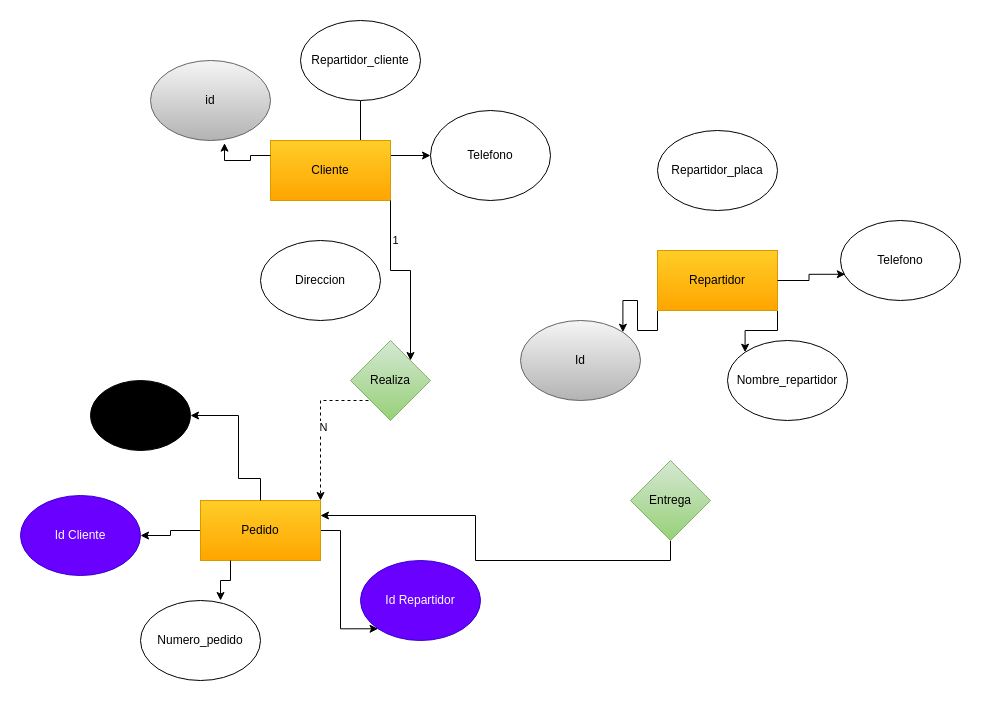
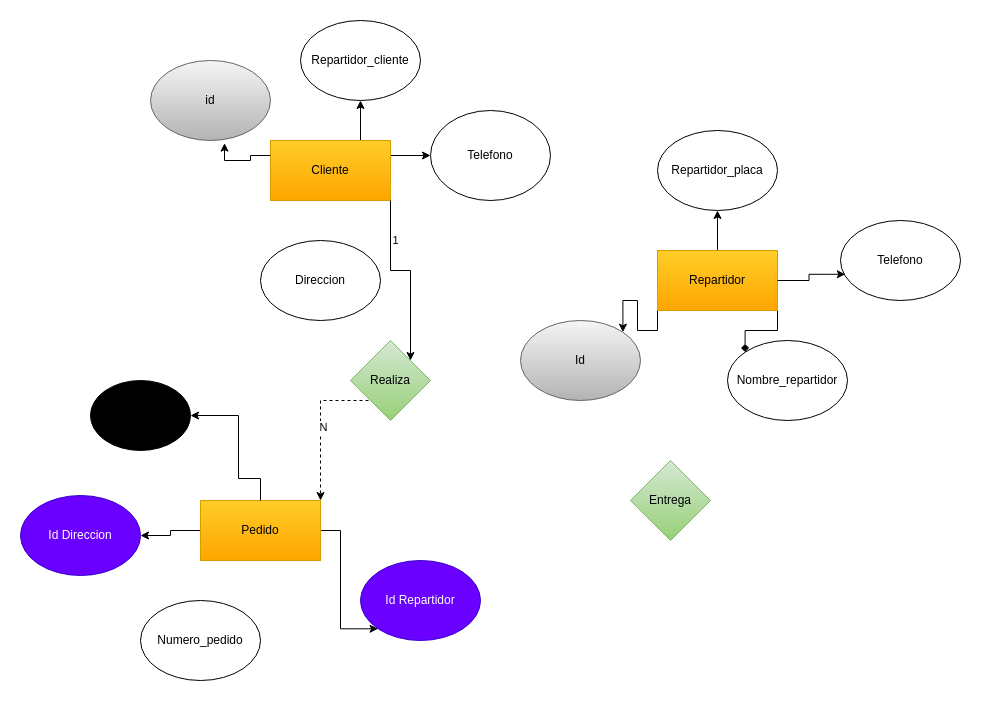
- <mxCell id="2" style="edgeStyle=orthogonalEdgeStyle;rounded=0;orthogonalLoop=1;jettySize=auto;html=1;exitX=0.75;exitY=0;exitDx=0;exitDy=0;endArrow=none;" edge="1" parent="1" source="6" target="8"><mxGeometry relative="1" as="geometry" /></mxCell>
+ <mxCell id="2" style="edgeStyle=orthogonalEdgeStyle;rounded=0;orthogonalLoop=1;jettySize=auto;html=1;exitX=0.75;exitY=0;exitDx=0;exitDy=0;" edge="1" parent="1" source="6" target="8"><mxGeometry relative="1" as="geometry" /></mxCell>
+ <mxCell id="10" style="edgeStyle=orthogonalEdgeStyle;rounded=0;orthogonalLoop=1;jettySize=auto;html=1;exitX=0.5;exitY=0;exitDx=0;exitDy=0;entryX=0.5;entryY=1;entryDx=0;entryDy=0;" edge="1" parent="1" source="14" target="17"><mxGeometry relative="1" as="geometry" /></mxCell>
- <mxCell id="12" style="edgeStyle=orthogonalEdgeStyle;rounded=0;orthogonalLoop=1;jettySize=auto;html=1;exitX=1;exitY=1;exitDx=0;exitDy=0;entryX=0;entryY=0;entryDx=0;entryDy=0;" edge="1" parent="1" source="14" target="16"><mxGeometry relative="1" as="geometry" /></mxCell>
+ <mxCell id="12" style="edgeStyle=orthogonalEdgeStyle;rounded=0;orthogonalLoop=1;jettySize=auto;html=1;exitX=1;exitY=1;exitDx=0;exitDy=0;entryX=0;entryY=0;entryDx=0;entryDy=0;endArrow=diamond;" edge="1" parent="1" source="14" target="16"><mxGeometry relative="1" as="geometry" /></mxCell>
- <mxCell id="21" value="Id Cliente" style="ellipse;whiteSpace=wrap;html=1;fillColor=#6a00ff;fontColor=#ffffff;strokeColor=#3700CC;" vertex="1" parent="1"><mxGeometry x="20" y="495" width="120" height="80" as="geometry" /></mxCell>
+ <mxCell id="21" value="Id Direccion" style="ellipse;whiteSpace=wrap;html=1;fillColor=#6a00ff;fontColor=#ffffff;strokeColor=#3700CC;" vertex="1" parent="1"><mxGeometry x="20" y="495" width="120" height="80" as="geometry" /></mxCell>
- <mxCell id="13" style="edgeStyle=orthogonalEdgeStyle;rounded=0;orthogonalLoop=1;jettySize=auto;html=1;exitX=0.5;exitY=1;exitDx=0;exitDy=0;entryX=1;entryY=0.25;entryDx=0;entryDy=0;" edge="1" parent="1" source="28" target="20"><mxGeometry relative="1" as="geometry" /></mxCell>
- <mxCell id="33" style="edgeStyle=orthogonalEdgeStyle;rounded=0;orthogonalLoop=1;jettySize=auto;html=1;exitX=0.25;exitY=1;exitDx=0;exitDy=0;entryX=0.667;entryY=0;entryDx=0;entryDy=0;entryPerimeter=0;" edge="1" parent="1" source="20" target="32"><mxGeometry relative="1" as="geometry" /></mxCell>
